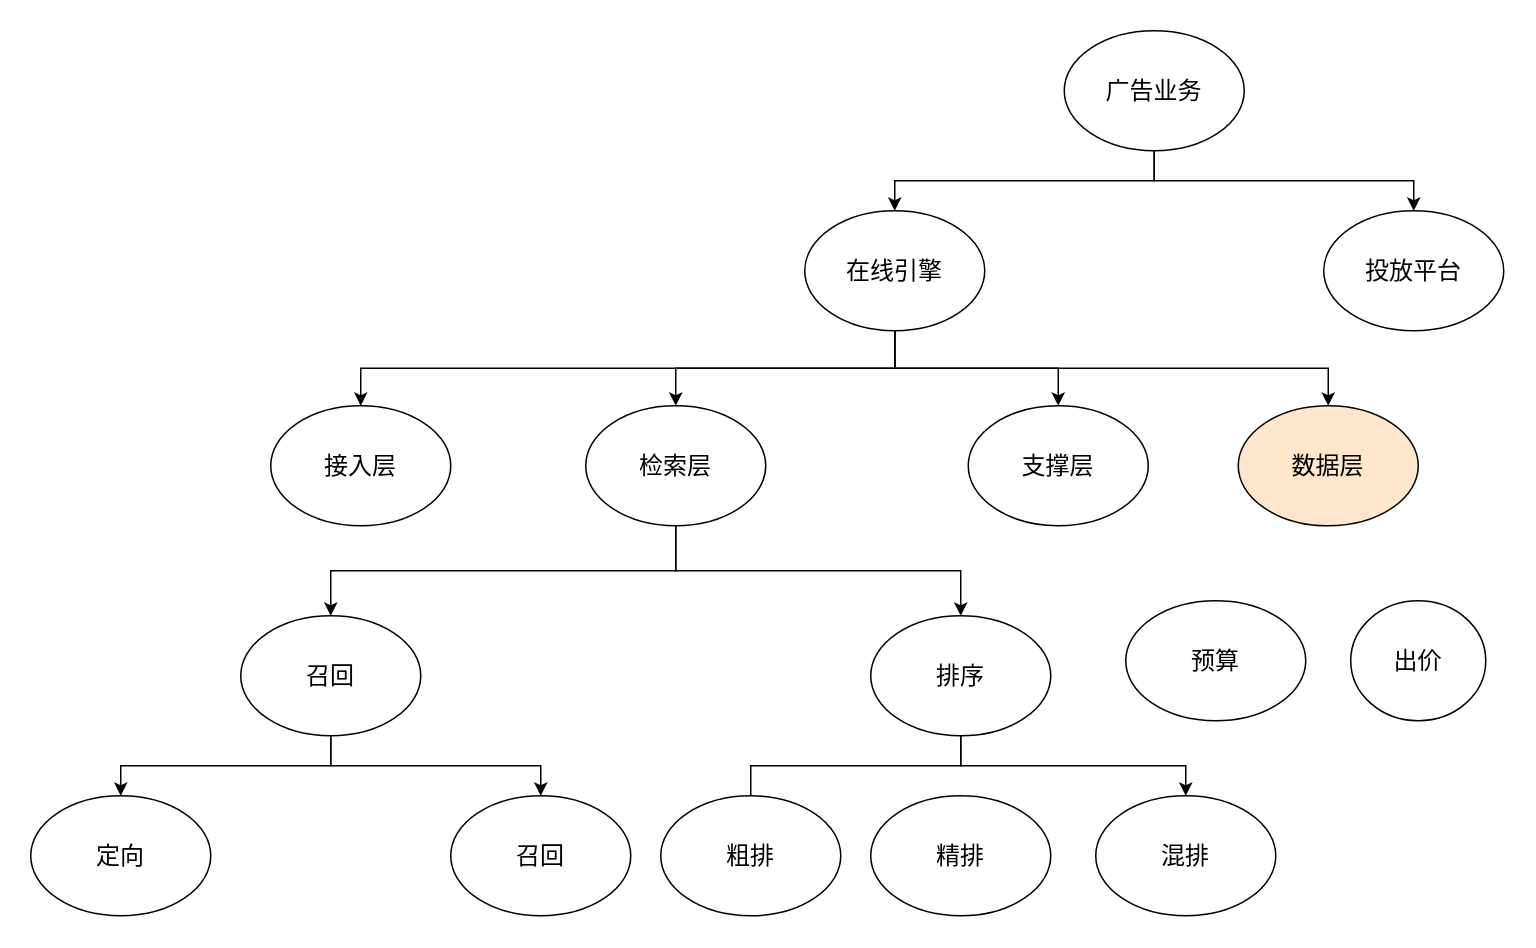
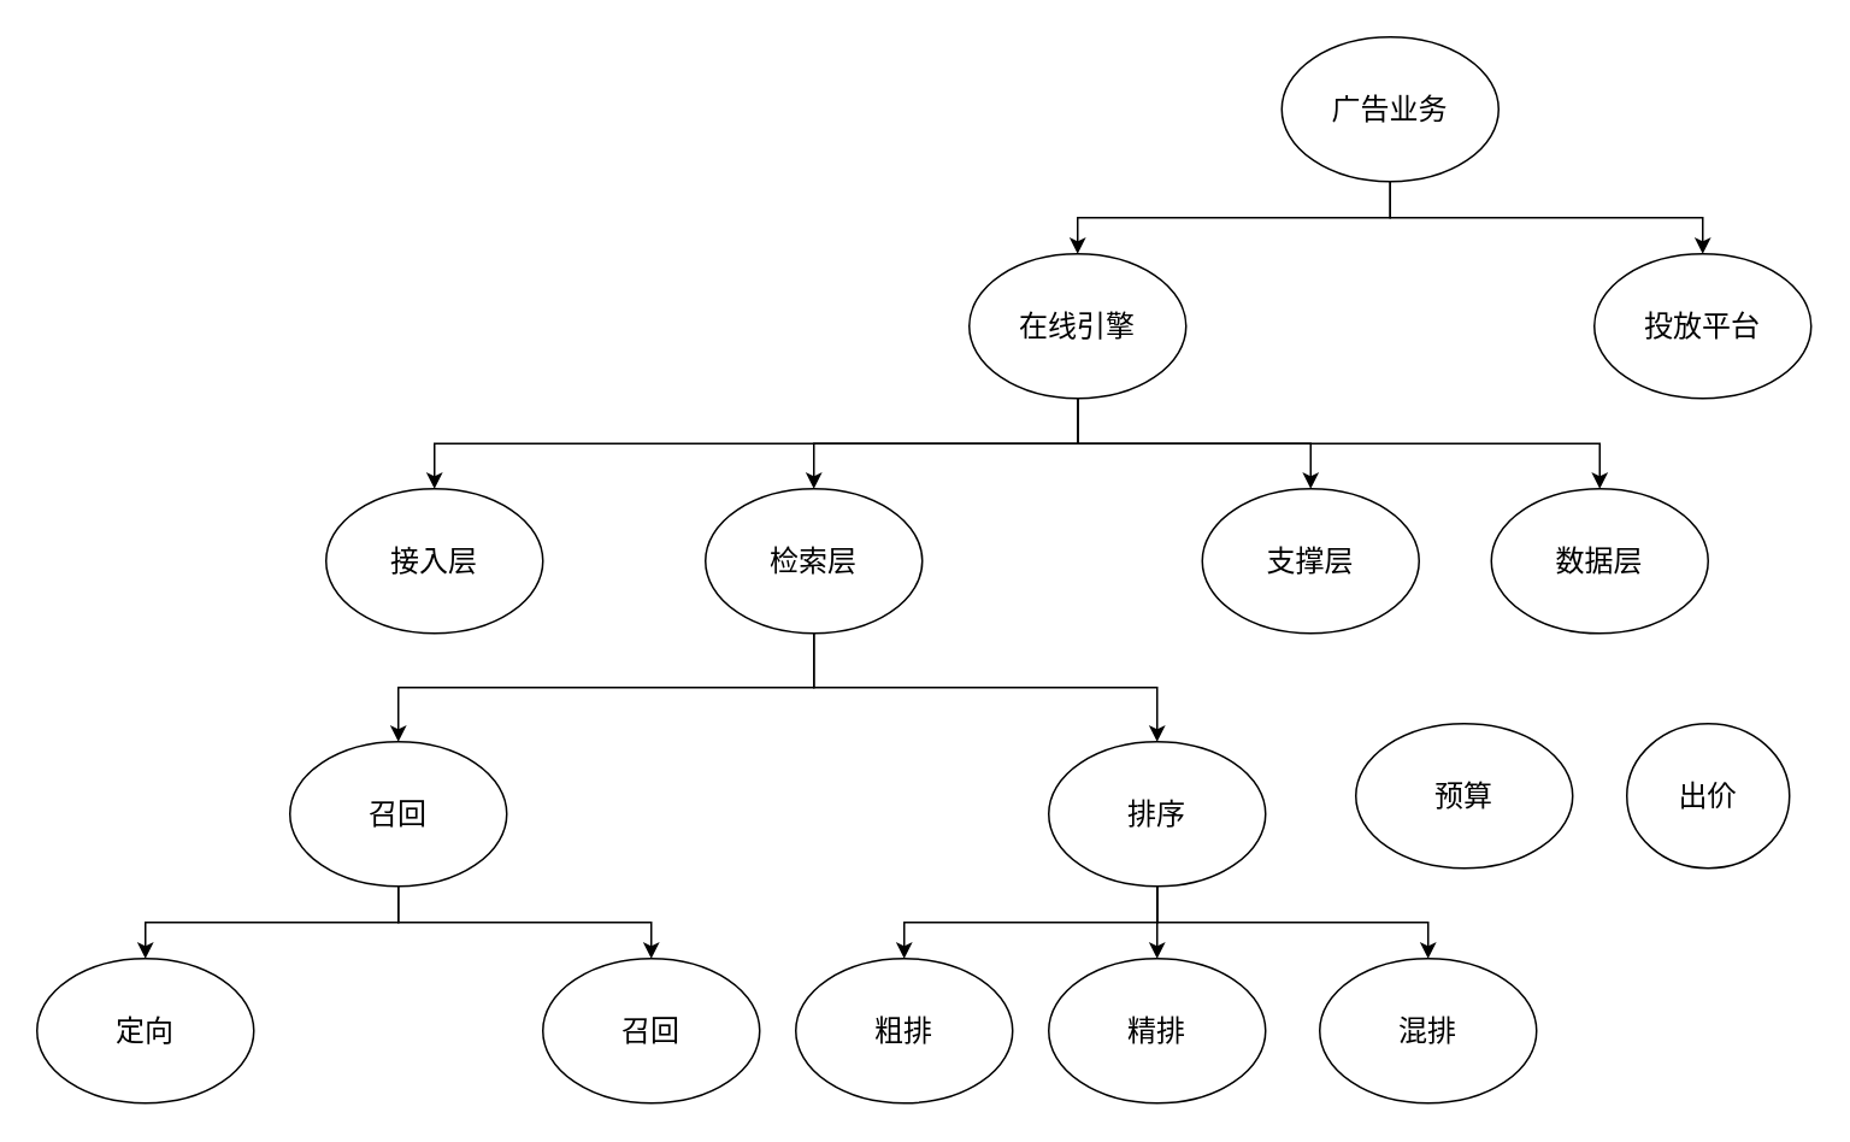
- <mxCell id="15" value="支撑层" style="ellipse;whiteSpace=wrap;html=1;shadow=0;glass=1;sketch=0;fontSize=16;flipH=1;flipV=0;" vertex="1" parent="1"><mxGeometry x="645" y="270" width="120" height="80" as="geometry" /></mxCell>
+ <mxCell id="15" value="支撑层" style="ellipse;whiteSpace=wrap;html=1;shadow=0;glass=1;sketch=0;fontSize=16;flipH=1;flipV=0;" vertex="1" parent="1"><mxGeometry x="665" y="270" width="120" height="80" as="geometry" /></mxCell>
- <mxCell id="16" value="数据层" style="ellipse;whiteSpace=wrap;html=1;shadow=0;glass=1;sketch=0;fontSize=16;flipH=1;flipV=0;fillColor=#ffe6cc;" vertex="1" parent="1"><mxGeometry x="825" y="270" width="120" height="80" as="geometry" /></mxCell>
+ <mxCell id="16" value="数据层" style="ellipse;whiteSpace=wrap;html=1;shadow=0;glass=1;sketch=0;fontSize=16;flipH=1;flipV=0;" vertex="1" parent="1"><mxGeometry x="825" y="270" width="120" height="80" as="geometry" /></mxCell>
+ <mxCell id="21" style="edgeStyle=orthogonalEdgeStyle;rounded=0;orthogonalLoop=1;jettySize=auto;html=1;exitX=0.5;exitY=1;exitDx=0;exitDy=0;entryX=0.5;entryY=0;entryDx=0;entryDy=0;shadow=0;fontSize=16;" edge="1" parent="1" source="23" target="27"><mxGeometry relative="1" as="geometry" /></mxCell>
- <mxCell id="20" style="edgeStyle=orthogonalEdgeStyle;rounded=0;orthogonalLoop=1;jettySize=auto;html=1;exitX=0.5;exitY=1;exitDx=0;exitDy=0;entryX=0.5;entryY=0;entryDx=0;entryDy=0;shadow=0;fontSize=16;endArrow=none;" edge="1" parent="1" source="23" target="26"><mxGeometry relative="1" as="geometry" /></mxCell>
+ <mxCell id="20" style="edgeStyle=orthogonalEdgeStyle;rounded=0;orthogonalLoop=1;jettySize=auto;html=1;exitX=0.5;exitY=1;exitDx=0;exitDy=0;entryX=0.5;entryY=0;entryDx=0;entryDy=0;shadow=0;fontSize=16;" edge="1" parent="1" source="23" target="26"><mxGeometry relative="1" as="geometry" /></mxCell>
